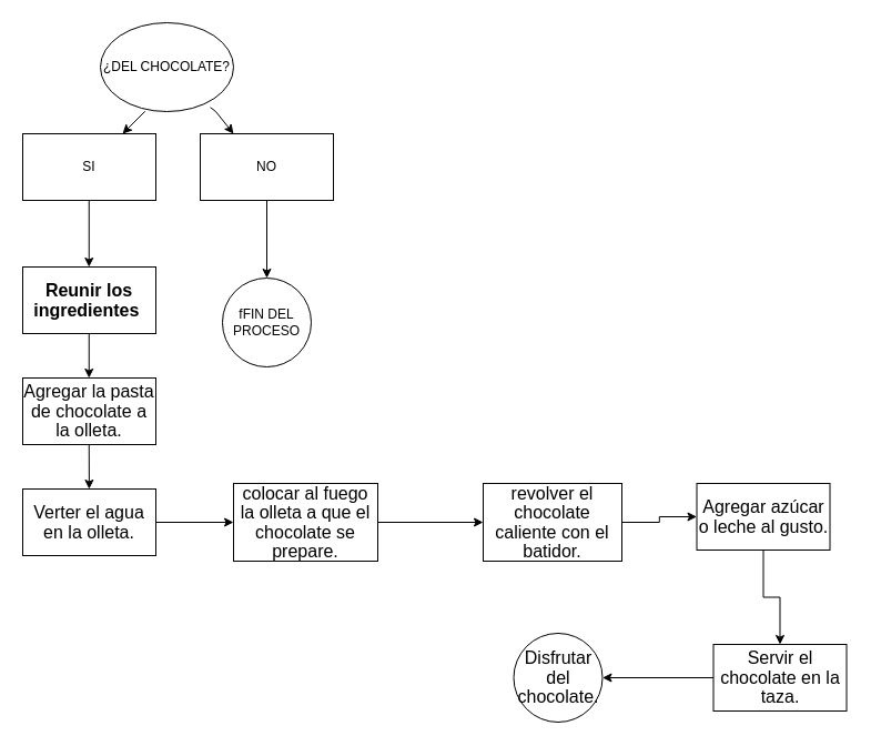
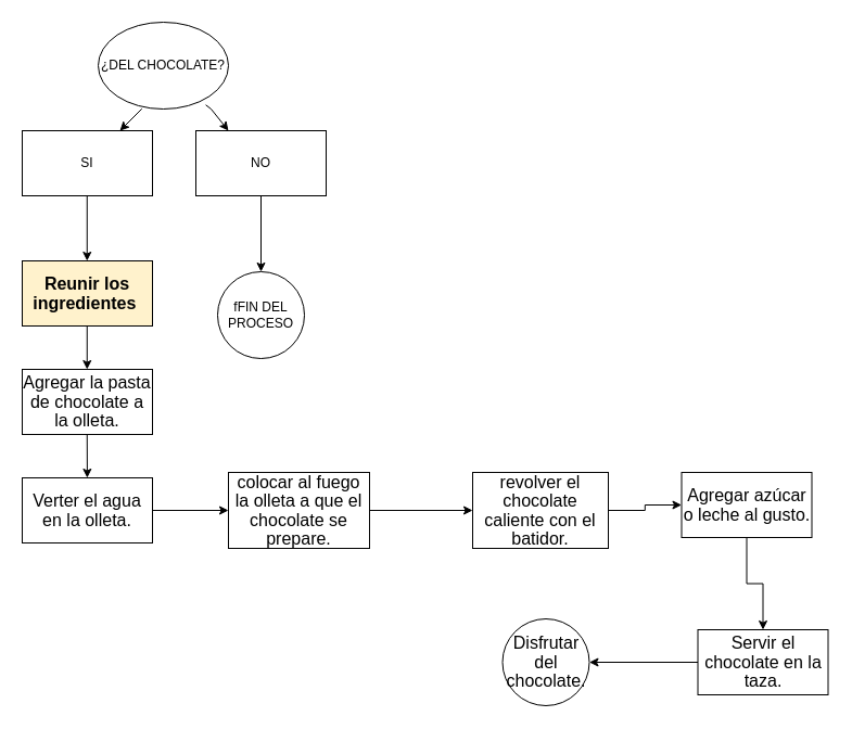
- <mxCell id="9" value="&lt;b&gt;&lt;span style=&quot;font-size:12.0pt;line-height:107%;&lt;br/&gt;font-family:&amp;quot;Arial&amp;quot;,sans-serif;mso-fareast-font-family:Aptos;mso-fareast-theme-font:&lt;br/&gt;minor-latin;mso-ansi-language:ES-MX;mso-fareast-language:EN-US;mso-bidi-language:&lt;br/&gt;AR-SA&quot;&gt;Reunir los ingredientes&amp;nbsp;&lt;/span&gt;&lt;/b&gt;" style="rounded=0;whiteSpace=wrap;html=1;" vertex="1" parent="1"><mxGeometry x="20" y="240" width="120" height="60" as="geometry" /></mxCell>
+ <mxCell id="9" value="&lt;b&gt;&lt;span style=&quot;font-size:12.0pt;line-height:107%;&lt;br/&gt;font-family:&amp;quot;Arial&amp;quot;,sans-serif;mso-fareast-font-family:Aptos;mso-fareast-theme-font:&lt;br/&gt;minor-latin;mso-ansi-language:ES-MX;mso-fareast-language:EN-US;mso-bidi-language:&lt;br/&gt;AR-SA&quot;&gt;Reunir los ingredientes&amp;nbsp;&lt;/span&gt;&lt;/b&gt;" style="rounded=0;whiteSpace=wrap;html=1;fillColor=#fff2cc;" vertex="1" parent="1"><mxGeometry x="20" y="240" width="120" height="60" as="geometry" /></mxCell>
